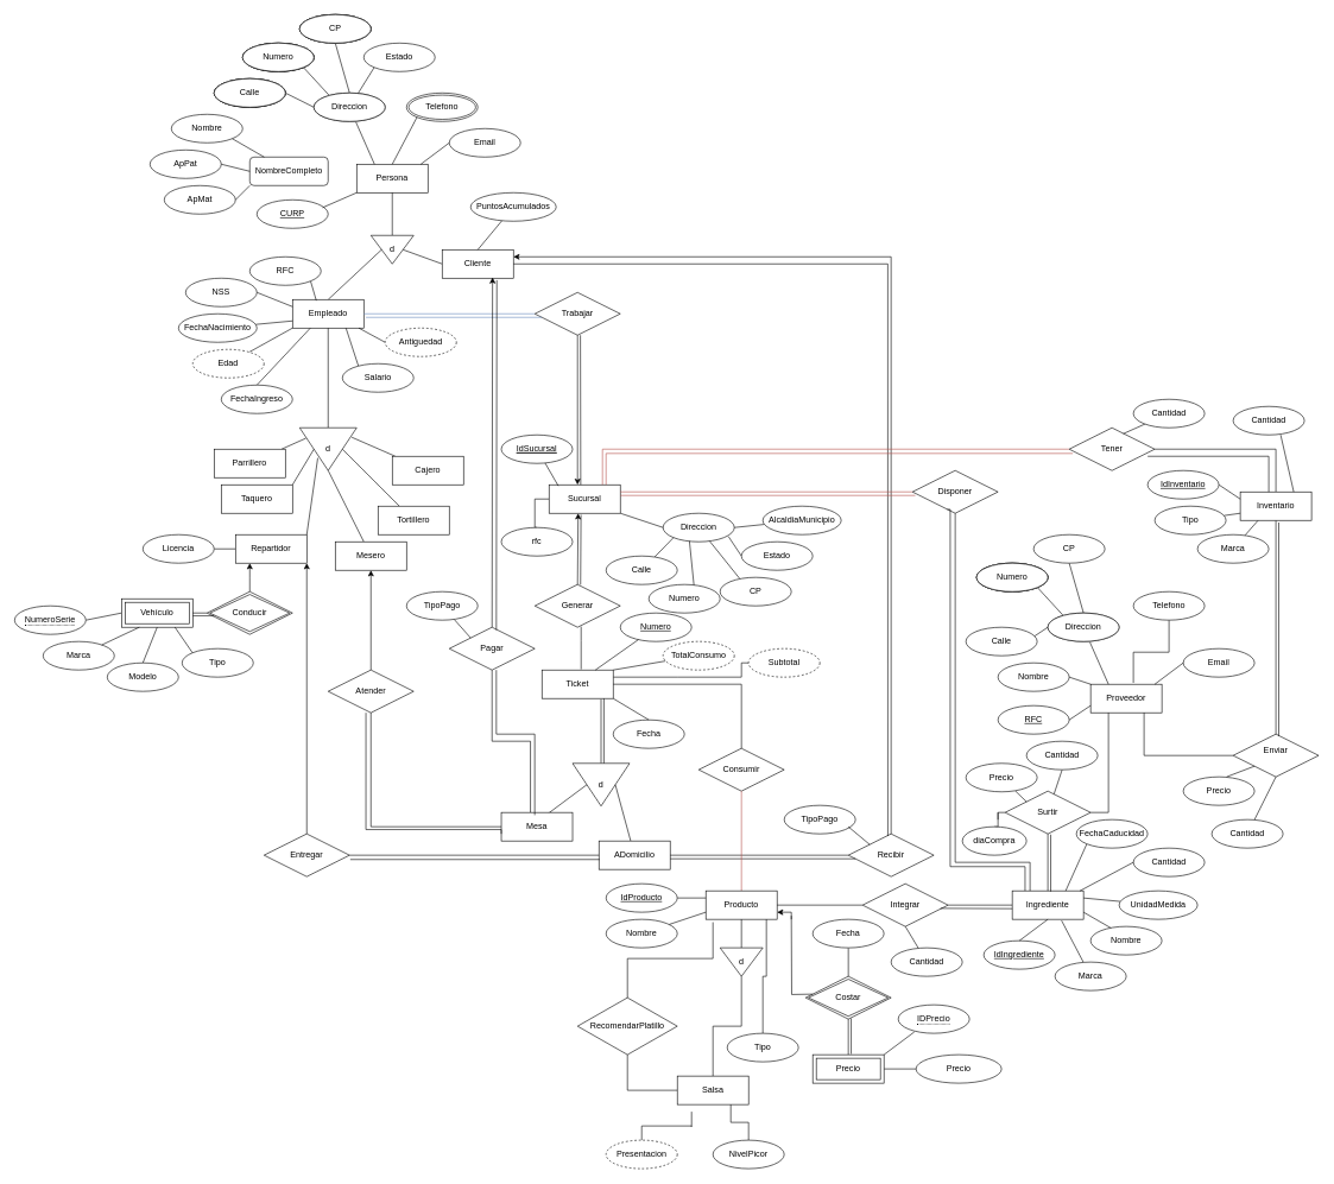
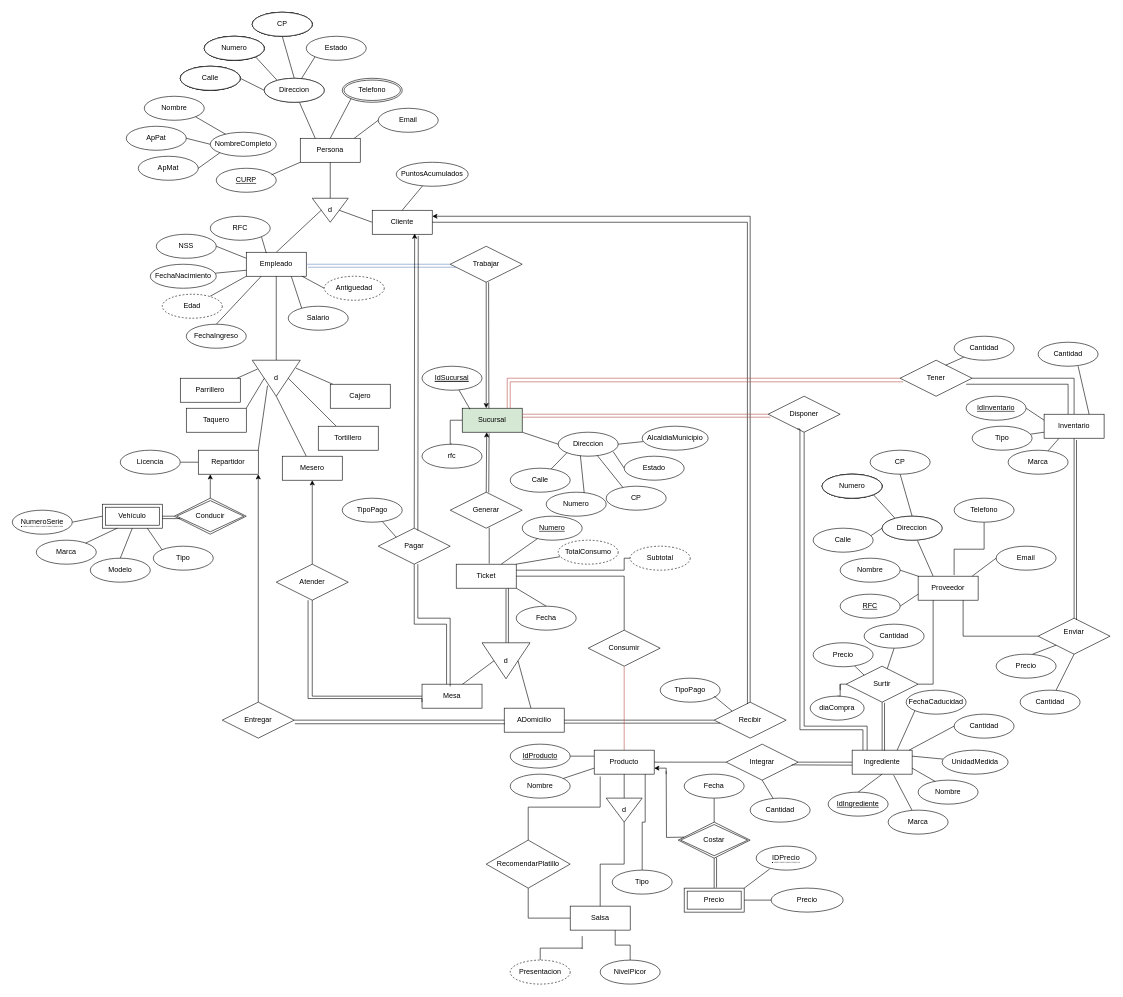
- <mxCell id="3" value="NombreCompleto" style="whiteSpace=wrap;html=1;align=center;rounded=1;" vertex="1" parent="1"><mxGeometry x="350" y="220" width="110" height="40" as="geometry" /></mxCell>
+ <mxCell id="3" value="NombreCompleto" style="ellipse;whiteSpace=wrap;html=1;align=center;" vertex="1" parent="1"><mxGeometry x="350" y="220" width="110" height="40" as="geometry" /></mxCell>
- <mxCell id="78" value="Sucursal" style="whiteSpace=wrap;html=1;align=center;" vertex="1" parent="1"><mxGeometry x="770" y="680" width="100" height="40" as="geometry" /></mxCell>
+ <mxCell id="78" value="Sucursal" style="whiteSpace=wrap;html=1;align=center;fillColor=#d5e8d4;" vertex="1" parent="1"><mxGeometry x="770" y="680" width="100" height="40" as="geometry" /></mxCell>
